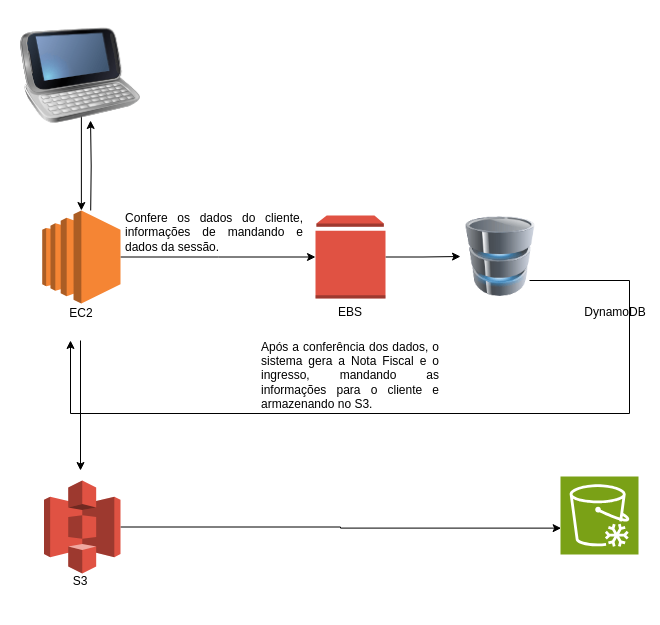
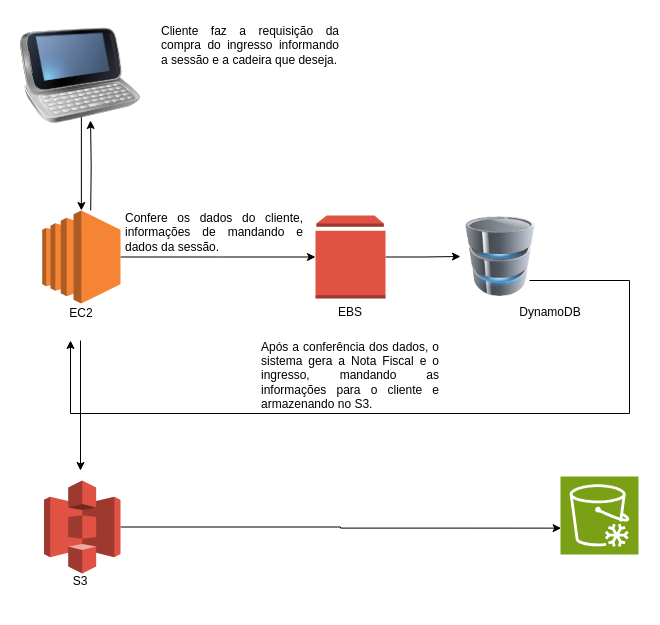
+ <mxCell id="4" value="&lt;div style=&quot;text-align: justify;&quot;&gt;&lt;span style=&quot;background-color: transparent; color: light-dark(rgb(0, 0, 0), rgb(255, 255, 255));&quot;&gt;Cliente faz a requisição da compra do ingresso informando a sessão e a cadeira que deseja.&lt;/span&gt;&lt;/div&gt;" style="text;html=1;align=center;verticalAlign=middle;whiteSpace=wrap;rounded=0;" vertex="1" parent="1"><mxGeometry x="160" y="30" width="180" height="30" as="geometry" /></mxCell>
- <mxCell id="15" value="&lt;p data-end=&quot;719&quot; data-start=&quot;698&quot;&gt;&lt;span data-end=&quot;717&quot; data-start=&quot;698&quot;&gt;DynamoDB&lt;/span&gt;&lt;/p&gt;" style="text;html=1;align=center;verticalAlign=middle;whiteSpace=wrap;rounded=0;" vertex="1" parent="1"><mxGeometry x="585" y="296.5" width="60" height="30" as="geometry" /></mxCell>
+ <mxCell id="15" value="&lt;p data-end=&quot;719&quot; data-start=&quot;698&quot;&gt;&lt;span data-end=&quot;717&quot; data-start=&quot;698&quot;&gt;DynamoDB&lt;/span&gt;&lt;/p&gt;" style="text;html=1;align=center;verticalAlign=middle;whiteSpace=wrap;rounded=0;" vertex="1" parent="1"><mxGeometry x="520" y="296.5" width="60" height="30" as="geometry" /></mxCell>
